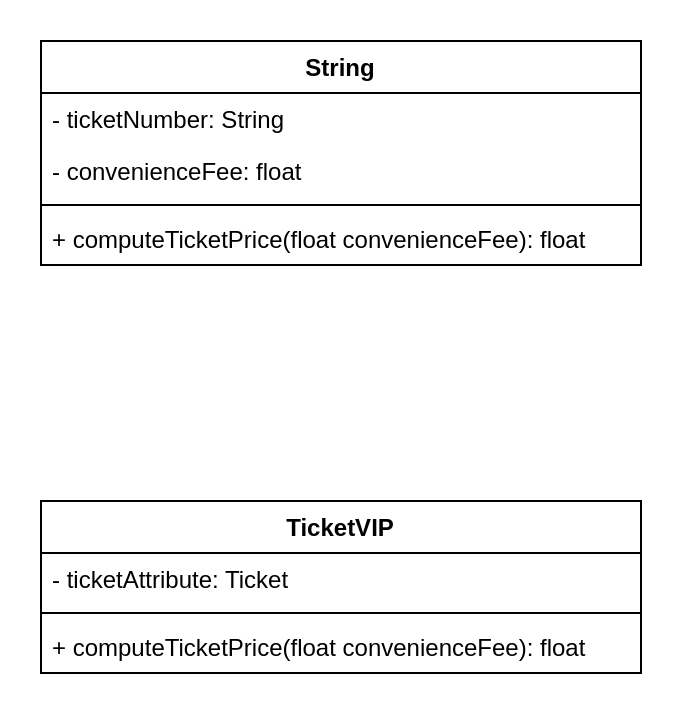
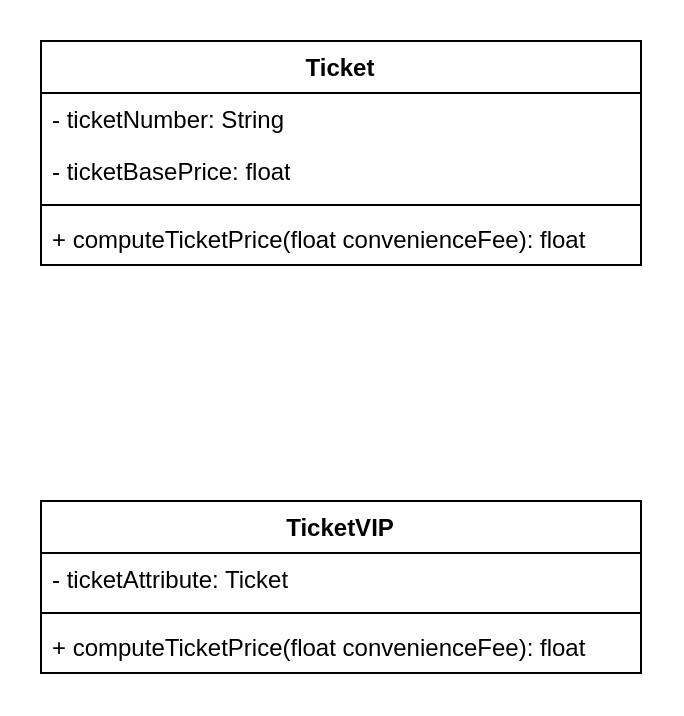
- <mxCell id="2" value="String" style="swimlane;fontStyle=1;align=center;verticalAlign=top;childLayout=stackLayout;horizontal=1;startSize=26;horizontalStack=0;resizeParent=1;resizeParentMax=0;resizeLast=0;collapsible=1;marginBottom=0;whiteSpace=wrap;html=1;" vertex="1" parent="1"><mxGeometry x="20" y="20" width="300" height="112" as="geometry" /></mxCell>
+ <mxCell id="2" value="Ticket" style="swimlane;fontStyle=1;align=center;verticalAlign=top;childLayout=stackLayout;horizontal=1;startSize=26;horizontalStack=0;resizeParent=1;resizeParentMax=0;resizeLast=0;collapsible=1;marginBottom=0;whiteSpace=wrap;html=1;" vertex="1" parent="1"><mxGeometry x="20" y="20" width="300" height="112" as="geometry" /></mxCell>
- <mxCell id="4" value="- convenienceFee: float" style="text;strokeColor=none;fillColor=none;align=left;verticalAlign=top;spacingLeft=4;spacingRight=4;overflow=hidden;rotatable=0;points=[[0,0.5],[1,0.5]];portConstraint=eastwest;whiteSpace=wrap;html=1;" vertex="1" parent="2"><mxGeometry y="52" width="300" height="26" as="geometry" /></mxCell>
+ <mxCell id="4" value="- ticketBasePrice: float" style="text;strokeColor=none;fillColor=none;align=left;verticalAlign=top;spacingLeft=4;spacingRight=4;overflow=hidden;rotatable=0;points=[[0,0.5],[1,0.5]];portConstraint=eastwest;whiteSpace=wrap;html=1;" vertex="1" parent="2"><mxGeometry y="52" width="300" height="26" as="geometry" /></mxCell>
